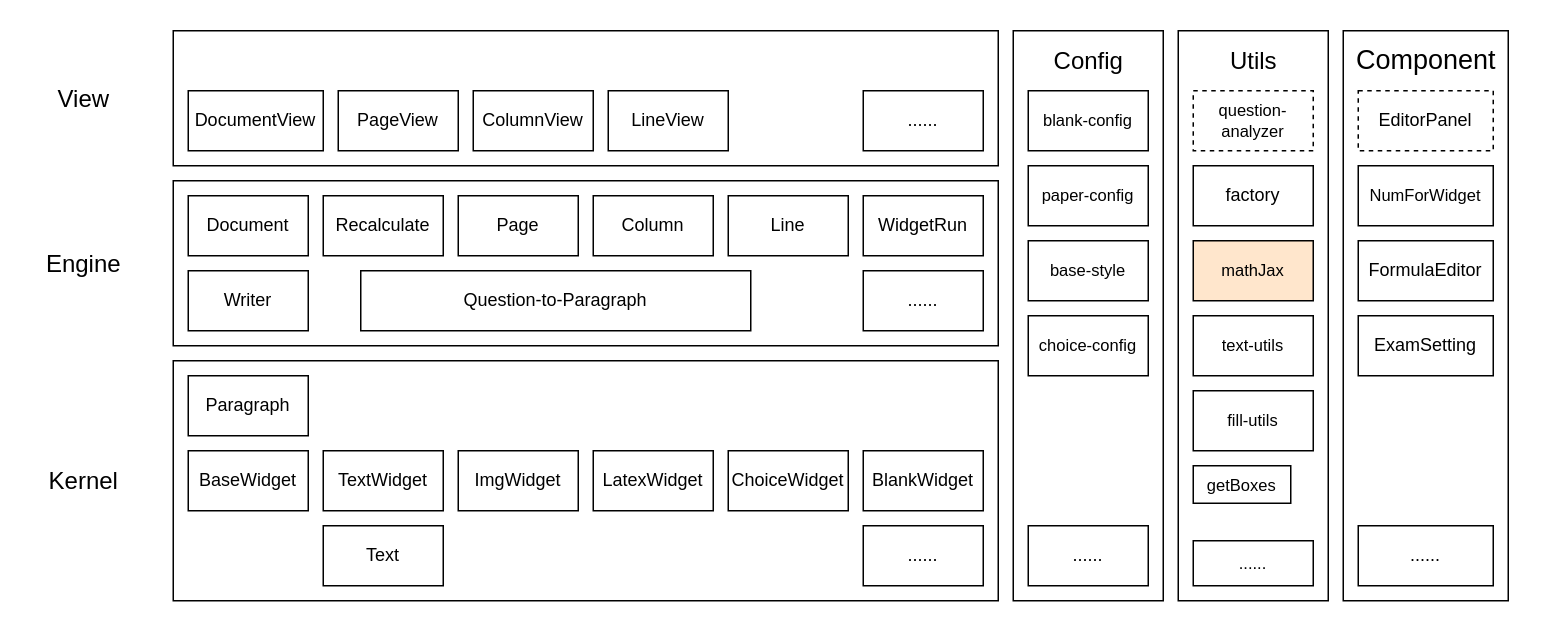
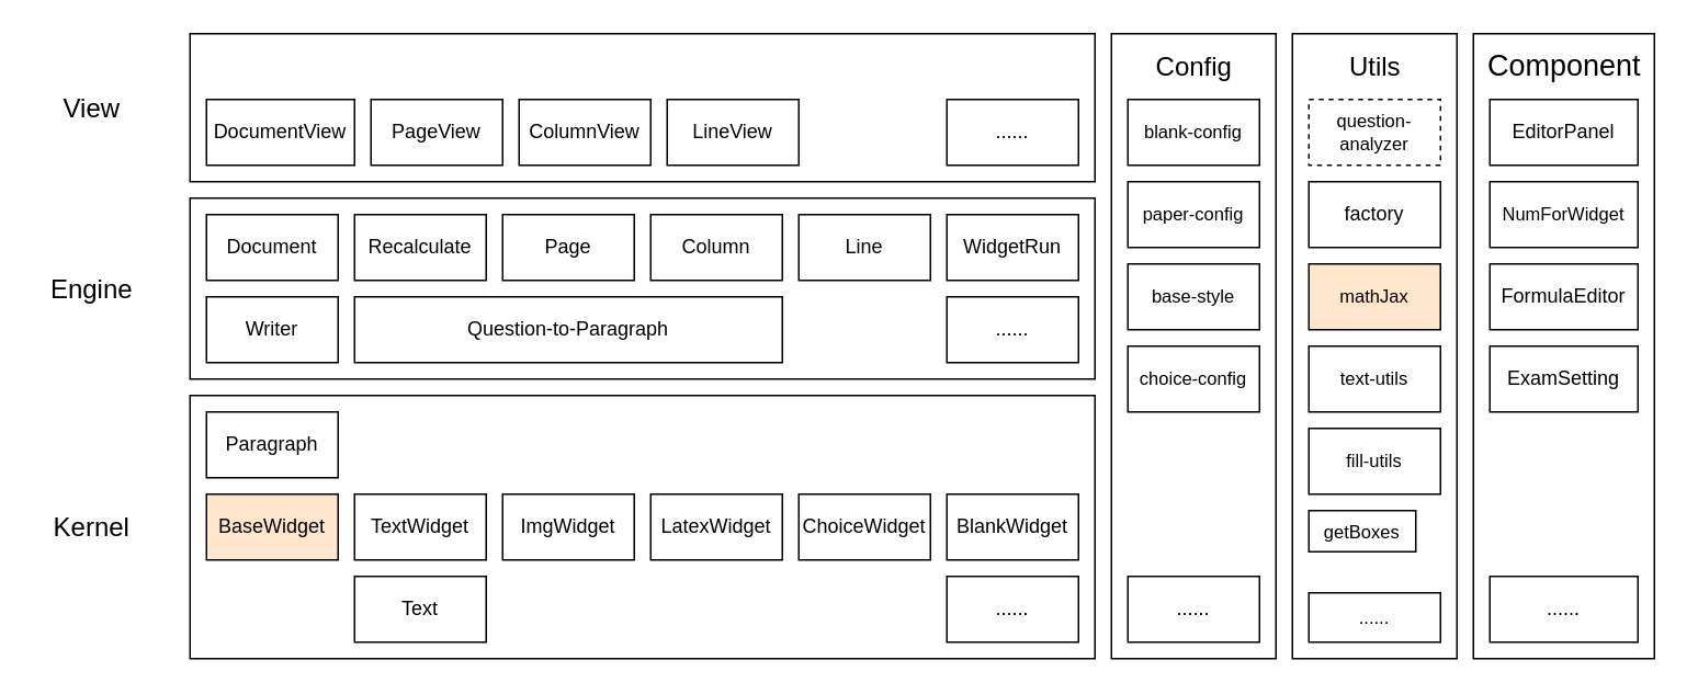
- <mxCell id="25" value="EditorPanel" style="rounded=0;whiteSpace=wrap;html=1;dashed=1;" parent="1" vertex="1"><mxGeometry x="905" y="60" width="90" height="40" as="geometry" /></mxCell>
+ <mxCell id="25" value="EditorPanel" style="rounded=0;whiteSpace=wrap;html=1;" parent="1" vertex="1"><mxGeometry x="905" y="60" width="90" height="40" as="geometry" /></mxCell>
- <mxCell id="18" value="Question-to-Paragraph" style="rounded=0;whiteSpace=wrap;html=1;" parent="1" vertex="1"><mxGeometry x="240" y="180" width="260" height="40" as="geometry" /></mxCell>
+ <mxCell id="18" value="Question-to-Paragraph" style="rounded=0;whiteSpace=wrap;html=1;" parent="1" vertex="1"><mxGeometry x="215" y="180" width="260" height="40" as="geometry" /></mxCell>
- <mxCell id="8" value="BaseWidget" style="rounded=0;whiteSpace=wrap;html=1;" parent="1" vertex="1"><mxGeometry x="125" y="300" width="80" height="40" as="geometry" /></mxCell>
+ <mxCell id="8" value="BaseWidget" style="rounded=0;whiteSpace=wrap;html=1;fillColor=#ffe6cc;" parent="1" vertex="1"><mxGeometry x="125" y="300" width="80" height="40" as="geometry" /></mxCell>
